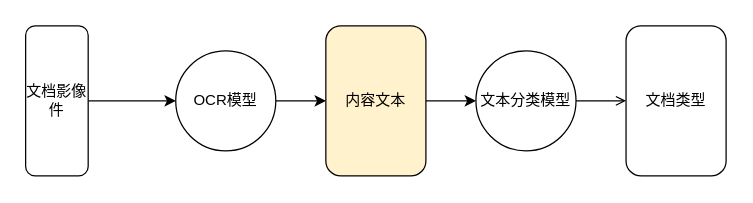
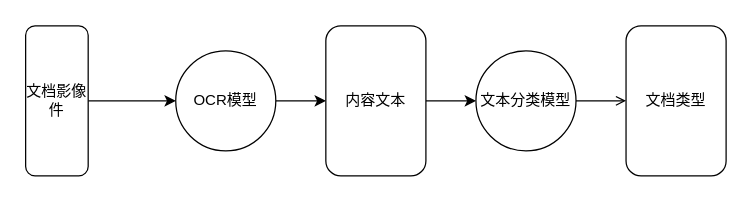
- <mxCell id="7" value="内容文本" style="rounded=1;whiteSpace=wrap;html=1;fillColor=#fff2cc;" vertex="1" parent="1"><mxGeometry x="260" y="20" width="80" height="120" as="geometry" /></mxCell>
+ <mxCell id="7" value="内容文本" style="rounded=1;whiteSpace=wrap;html=1;" vertex="1" parent="1"><mxGeometry x="260" y="20" width="80" height="120" as="geometry" /></mxCell>
